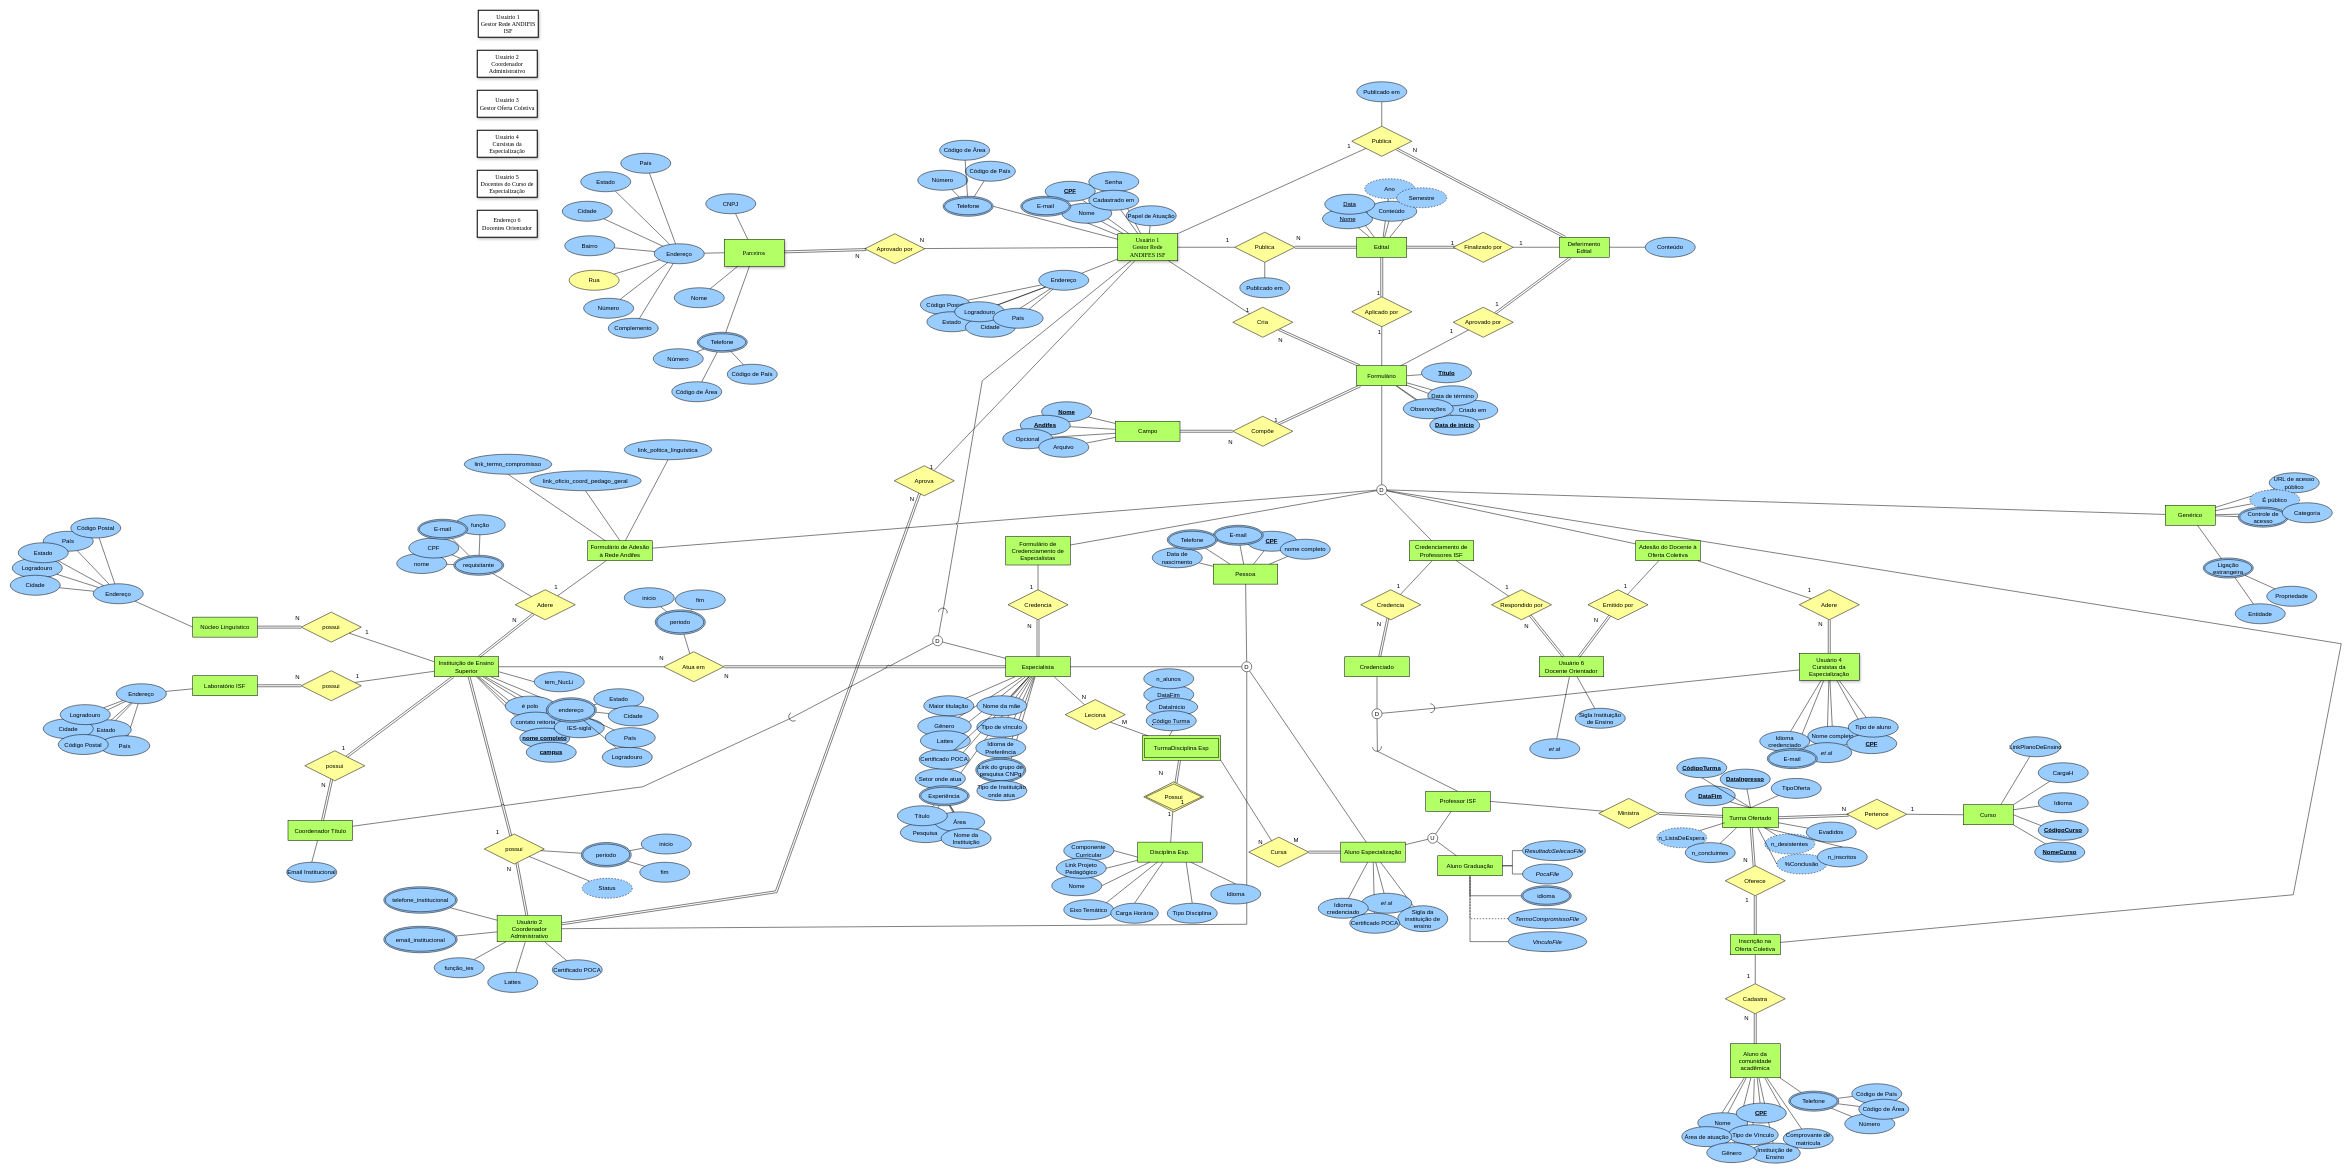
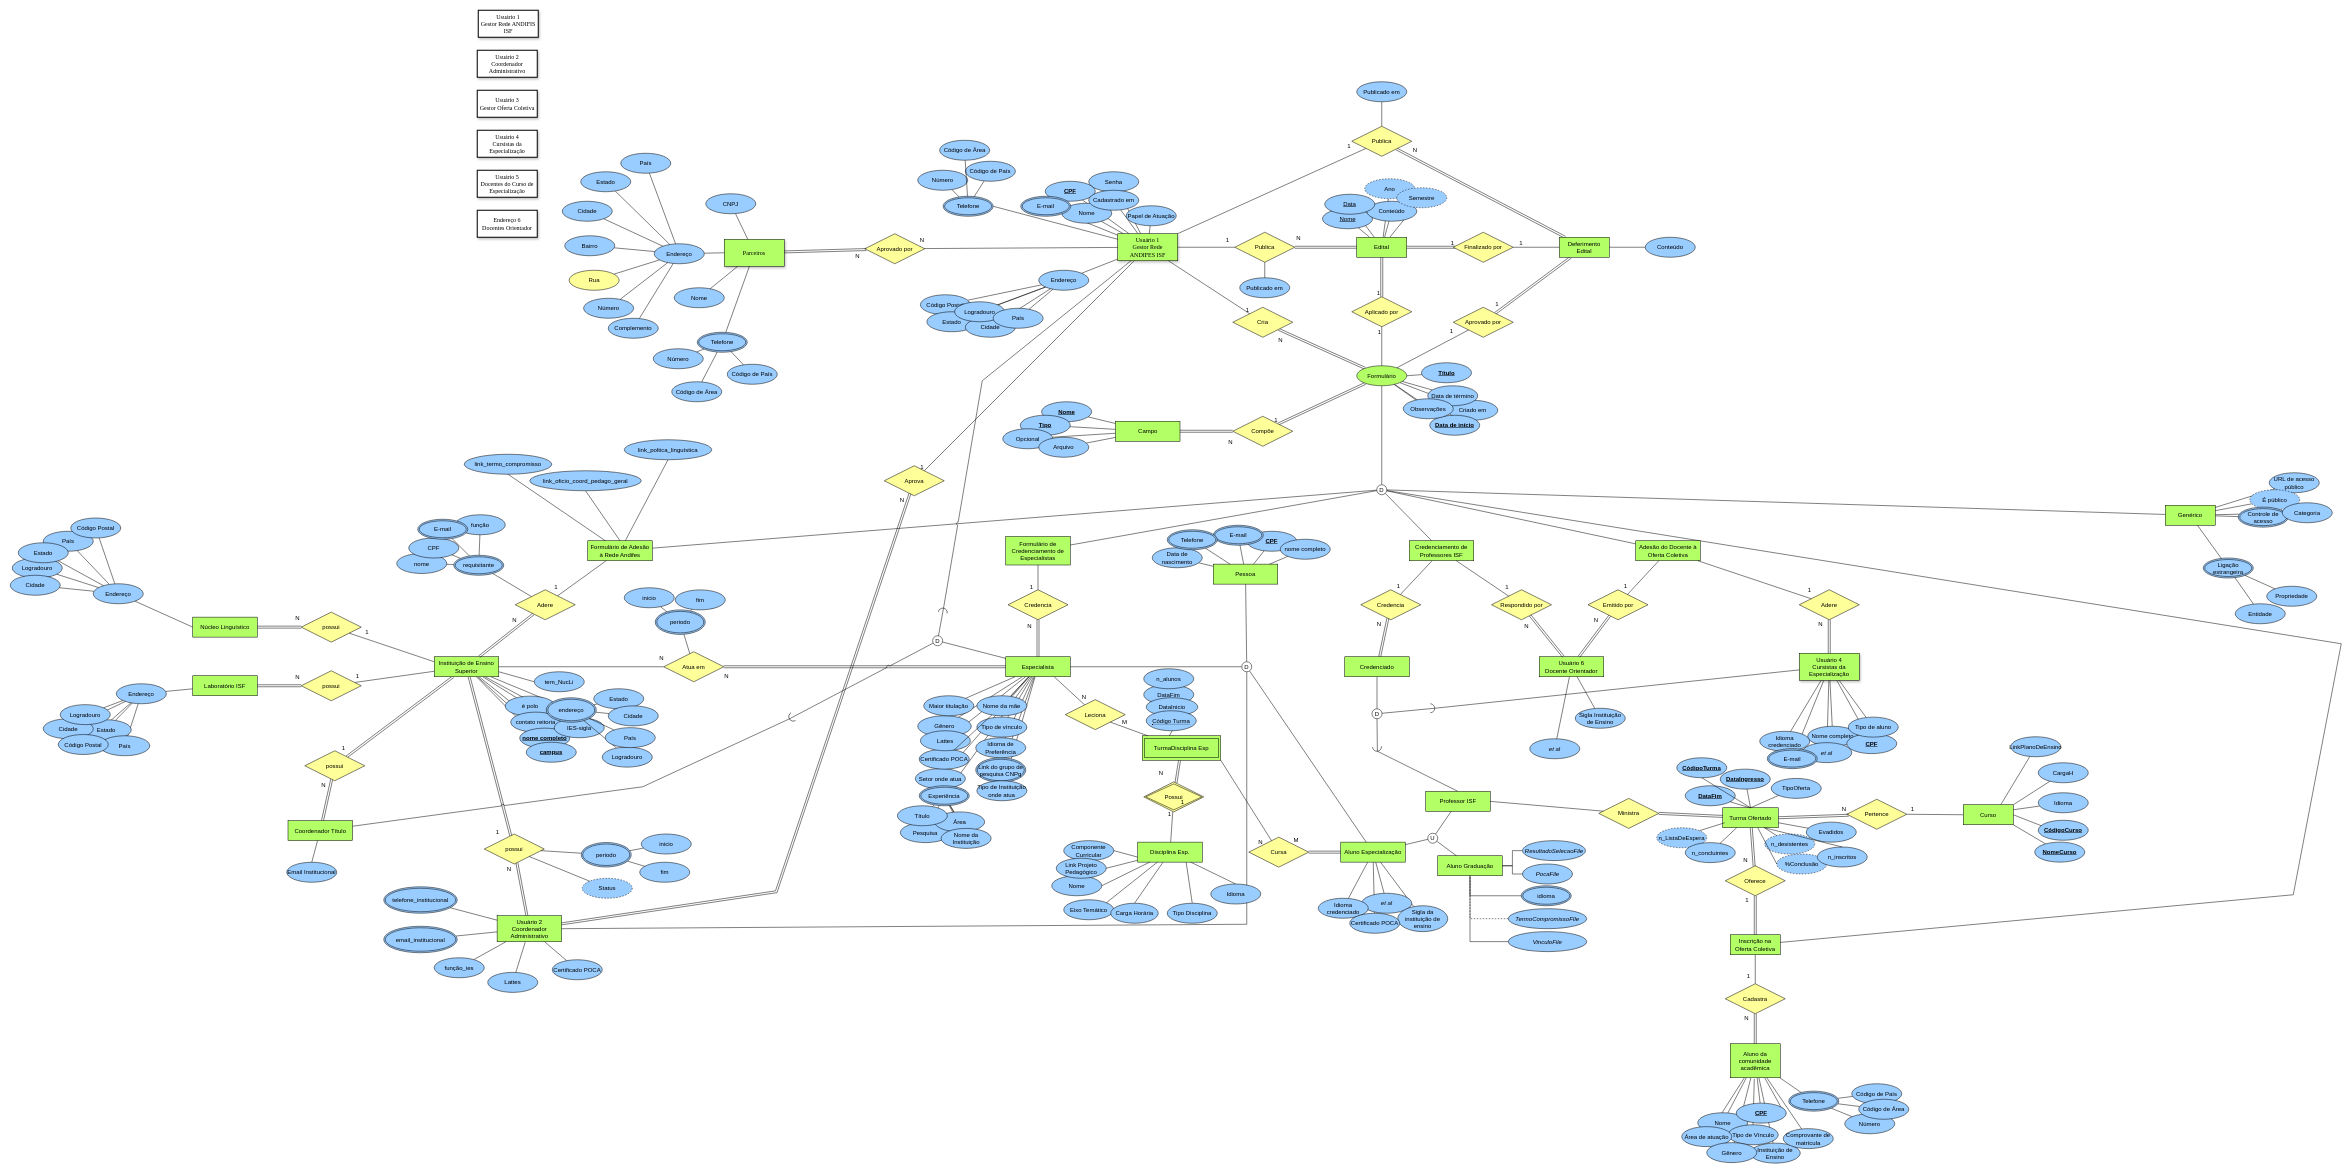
- <mxCell id="43" value="Formulário" style="whiteSpace=wrap;html=1;align=center;fillColor=#B3FF66;" parent="1" vertex="1"><mxGeometry x="2713" y="731" width="100" height="40" as="geometry" /></mxCell>
+ <mxCell id="43" value="Formulário" style="ellipse;whiteSpace=wrap;html=1;align=center;fillColor=#B3FF66;" parent="1" vertex="1"><mxGeometry x="2713" y="731" width="100" height="40" as="geometry" /></mxCell>
- <mxCell id="105" value="&lt;b&gt;&lt;u&gt;Andifes&lt;/u&gt;&lt;/b&gt;" style="ellipse;whiteSpace=wrap;html=1;align=center;fillColor=#99CCFF;" parent="1" vertex="1"><mxGeometry x="2040" y="830" width="100" height="40" as="geometry" /></mxCell>
+ <mxCell id="105" value="&lt;b&gt;&lt;u&gt;Tipo&lt;/u&gt;&lt;/b&gt;" style="ellipse;whiteSpace=wrap;html=1;align=center;fillColor=#99CCFF;" parent="1" vertex="1"><mxGeometry x="2040" y="830" width="100" height="40" as="geometry" /></mxCell>
- <mxCell id="440" value="Aprova" style="shape=rhombus;perimeter=rhombusPerimeter;whiteSpace=wrap;html=1;align=center;strokeColor=default;fontFamily=Helvetica;fontSize=12;fontColor=default;fillColor=#FFFF99;" vertex="1" parent="1"><mxGeometry x="1788" y="931" width="120" height="60" as="geometry" /></mxCell>
+ <mxCell id="440" value="Aprova" style="shape=rhombus;perimeter=rhombusPerimeter;whiteSpace=wrap;html=1;align=center;strokeColor=default;fontFamily=Helvetica;fontSize=12;fontColor=default;fillColor=#FFFF99;" vertex="1" parent="1"><mxGeometry x="1768" y="931" width="120" height="60" as="geometry" /></mxCell>
